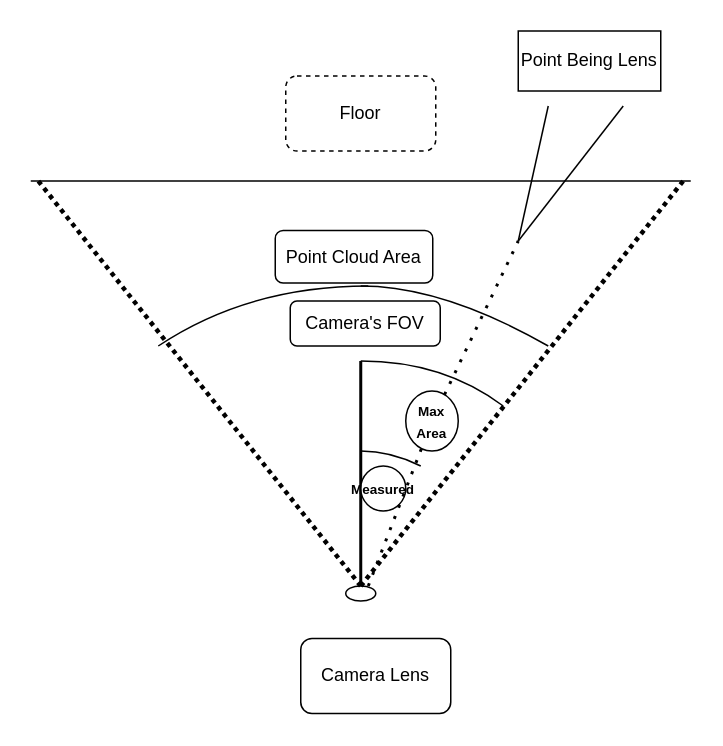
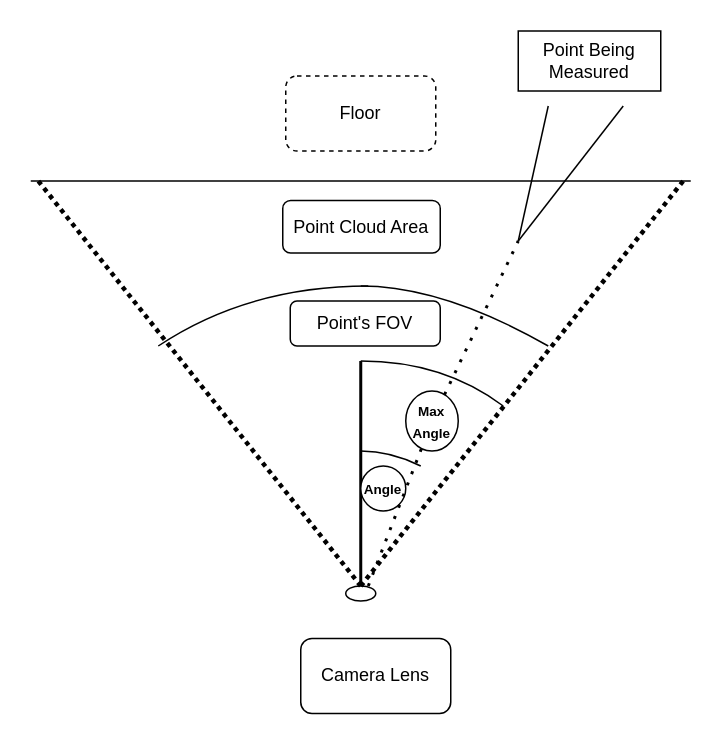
- <mxCell id="18" value="Point Being Lens" style="rounded=0;whiteSpace=wrap;html=1;" parent="1" vertex="1"><mxGeometry x="345" y="20" width="95" height="40" as="geometry" /></mxCell>
+ <mxCell id="18" value="Point Being Measured" style="rounded=0;whiteSpace=wrap;html=1;" parent="1" vertex="1"><mxGeometry x="345" y="20" width="95" height="40" as="geometry" /></mxCell>
- <mxCell id="5" value="Point Cloud Area" style="rounded=1;whiteSpace=wrap;html=1;" parent="1" vertex="1"><mxGeometry x="183" y="153" width="105" height="35" as="geometry" /></mxCell>
+ <mxCell id="5" value="Point Cloud Area" style="rounded=1;whiteSpace=wrap;html=1;" parent="1" vertex="1"><mxGeometry x="188" y="133" width="105" height="35" as="geometry" /></mxCell>
- <mxCell id="14" value="Camera's FOV" style="rounded=1;whiteSpace=wrap;html=1;" parent="1" vertex="1"><mxGeometry x="193" y="200" width="100" height="30" as="geometry" /></mxCell>
+ <mxCell id="14" value="Point's FOV" style="rounded=1;whiteSpace=wrap;html=1;" parent="1" vertex="1"><mxGeometry x="193" y="200" width="100" height="30" as="geometry" /></mxCell>
- <mxCell id="21" value="&lt;font style=&quot;&quot;&gt;&lt;font style=&quot;font-size: 9px;&quot;&gt;&lt;b&gt;Max Area&lt;/b&gt;&lt;/font&gt;&lt;br&gt;&lt;/font&gt;" style="ellipse;whiteSpace=wrap;html=1;" vertex="1" parent="1"><mxGeometry x="270" y="260" width="35" height="40" as="geometry" /></mxCell>
+ <mxCell id="21" value="&lt;font style=&quot;&quot;&gt;&lt;font style=&quot;font-size: 9px;&quot;&gt;&lt;b&gt;Max Angle&lt;/b&gt;&lt;/font&gt;&lt;br&gt;&lt;/font&gt;" style="ellipse;whiteSpace=wrap;html=1;" vertex="1" parent="1"><mxGeometry x="270" y="260" width="35" height="40" as="geometry" /></mxCell>
- <mxCell id="13" value="&lt;font style=&quot;&quot;&gt;&lt;font style=&quot;font-size: 9px;&quot;&gt;&lt;b&gt;Measured&lt;/b&gt;&lt;/font&gt;&lt;br&gt;&lt;/font&gt;" style="ellipse;whiteSpace=wrap;html=1;" parent="1" vertex="1"><mxGeometry x="240" y="310" width="30" height="30" as="geometry" /></mxCell>
+ <mxCell id="13" value="&lt;font style=&quot;&quot;&gt;&lt;font style=&quot;font-size: 9px;&quot;&gt;&lt;b&gt;Angle&lt;/b&gt;&lt;/font&gt;&lt;br&gt;&lt;/font&gt;" style="ellipse;whiteSpace=wrap;html=1;" parent="1" vertex="1"><mxGeometry x="240" y="310" width="30" height="30" as="geometry" /></mxCell>
